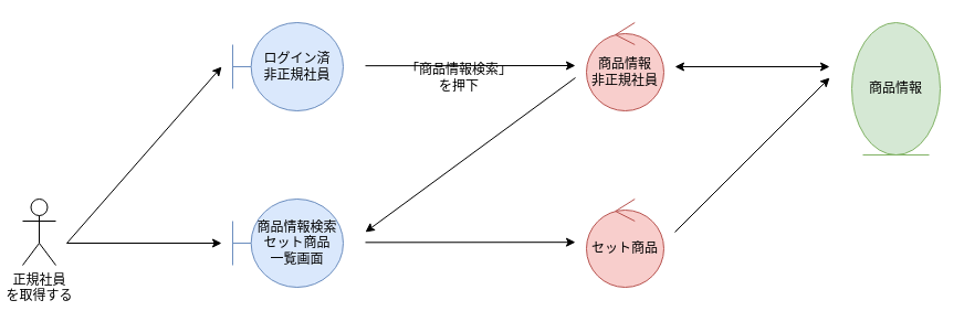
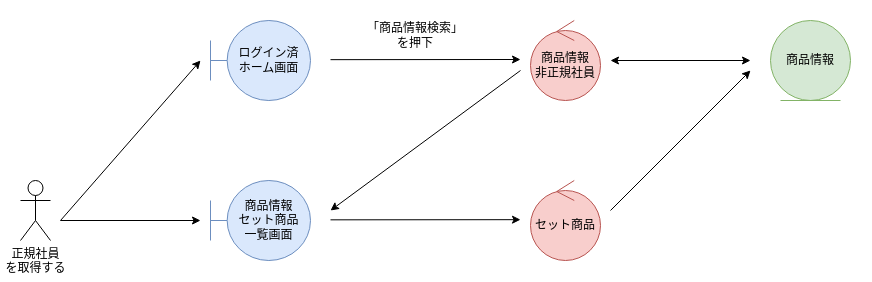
- <mxCell id="3" value="ログイン済&lt;br&gt;非正規社員" style="shape=umlBoundary;whiteSpace=wrap;html=1;fillColor=#dae8fc;strokeColor=#6c8ebf;" parent="1" vertex="1"><mxGeometry x="210" y="20" width="100" height="80" as="geometry" /></mxCell>
+ <mxCell id="3" value="ログイン済&lt;br&gt;ホーム画面" style="shape=umlBoundary;whiteSpace=wrap;html=1;fillColor=#dae8fc;strokeColor=#6c8ebf;" parent="1" vertex="1"><mxGeometry x="210" y="20" width="100" height="80" as="geometry" /></mxCell>
- <mxCell id="8" value="「商品情報検索」&lt;br&gt;を押下" style="text;html=1;strokeColor=none;fillColor=none;align=center;verticalAlign=middle;whiteSpace=wrap;rounded=0;" parent="1" vertex="1"><mxGeometry x="360" y="55" width="110" height="30" as="geometry" /></mxCell>
+ <mxCell id="8" value="「商品情報検索」&lt;br&gt;を押下" style="text;html=1;strokeColor=none;fillColor=none;align=center;verticalAlign=middle;whiteSpace=wrap;rounded=0;" parent="1" vertex="1"><mxGeometry x="360" y="20" width="110" height="30" as="geometry" /></mxCell>
- <mxCell id="6" value="商品情報" style="ellipse;shape=umlEntity;whiteSpace=wrap;html=1;fillColor=#d5e8d4;strokeColor=#82b366;" parent="1" vertex="1"><mxGeometry x="770" y="20" width="80" height="120" as="geometry" /></mxCell>
+ <mxCell id="6" value="商品情報" style="ellipse;shape=umlEntity;whiteSpace=wrap;html=1;fillColor=#d5e8d4;strokeColor=#82b366;" parent="1" vertex="1"><mxGeometry x="770" y="20" width="80" height="80" as="geometry" /></mxCell>
- <mxCell id="4" value="商品情報検索&lt;br&gt;セット商品&lt;br&gt;一覧画面" style="shape=umlBoundary;whiteSpace=wrap;html=1;fillColor=#dae8fc;strokeColor=#6c8ebf;" parent="1" vertex="1"><mxGeometry x="210" y="180" width="100" height="80" as="geometry" /></mxCell>
+ <mxCell id="4" value="商品情報&lt;br&gt;セット商品&lt;br&gt;一覧画面" style="shape=umlBoundary;whiteSpace=wrap;html=1;fillColor=#dae8fc;strokeColor=#6c8ebf;" parent="1" vertex="1"><mxGeometry x="210" y="180" width="100" height="80" as="geometry" /></mxCell>
